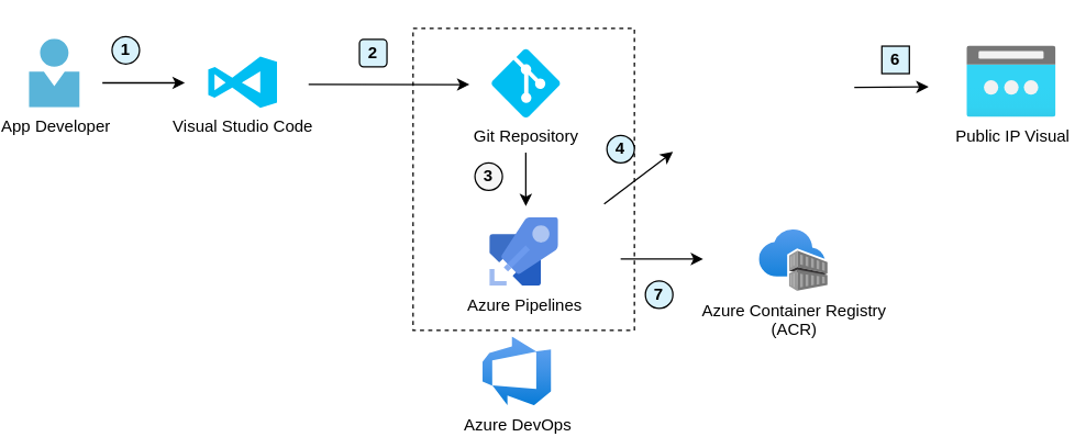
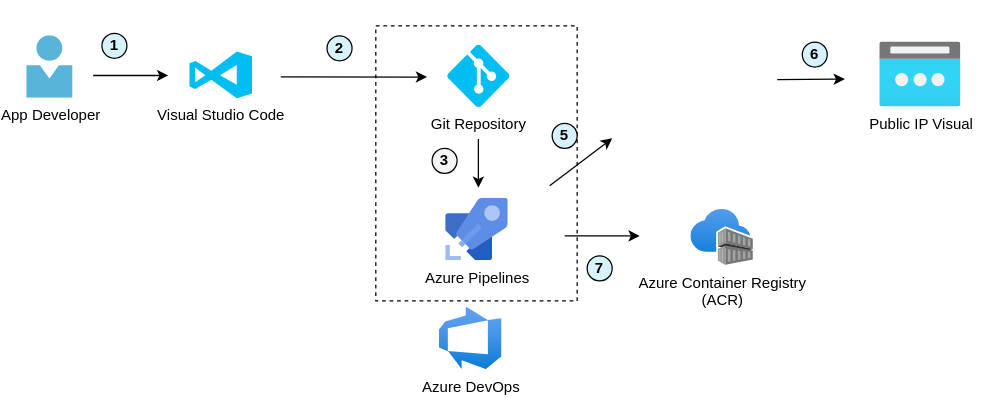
- <mxCell id="17" value="2" style="whiteSpace=wrap;html=1;aspect=fixed;fillColor=#D8F2FC;fontStyle=1;rounded=1;" parent="1" vertex="1"><mxGeometry x="260" y="28" width="20" height="20" as="geometry" /></mxCell>
+ <mxCell id="17" value="2" style="ellipse;whiteSpace=wrap;html=1;aspect=fixed;fillColor=#D8F2FC;fontStyle=1;" parent="1" vertex="1"><mxGeometry x="260" y="28" width="20" height="20" as="geometry" /></mxCell>
- <mxCell id="21" value="6" style="whiteSpace=wrap;html=1;aspect=fixed;fillColor=#D8F2FC;fontStyle=1;rounded=0;" parent="1" vertex="1"><mxGeometry x="640" y="33" width="20" height="20" as="geometry" /></mxCell>
+ <mxCell id="21" value="6" style="ellipse;whiteSpace=wrap;html=1;aspect=fixed;fillColor=#D8F2FC;fontStyle=1;" parent="1" vertex="1"><mxGeometry x="640" y="33" width="20" height="20" as="geometry" /></mxCell>
- <mxCell id="20" value="4" style="ellipse;whiteSpace=wrap;html=1;aspect=fixed;fillColor=#D8F2FC;fontStyle=1;" parent="1" vertex="1"><mxGeometry x="440" y="98" width="20" height="20" as="geometry" /></mxCell>
+ <mxCell id="20" value="5" style="ellipse;whiteSpace=wrap;html=1;aspect=fixed;fillColor=#D8F2FC;fontStyle=1;" parent="1" vertex="1"><mxGeometry x="440" y="98" width="20" height="20" as="geometry" /></mxCell>
